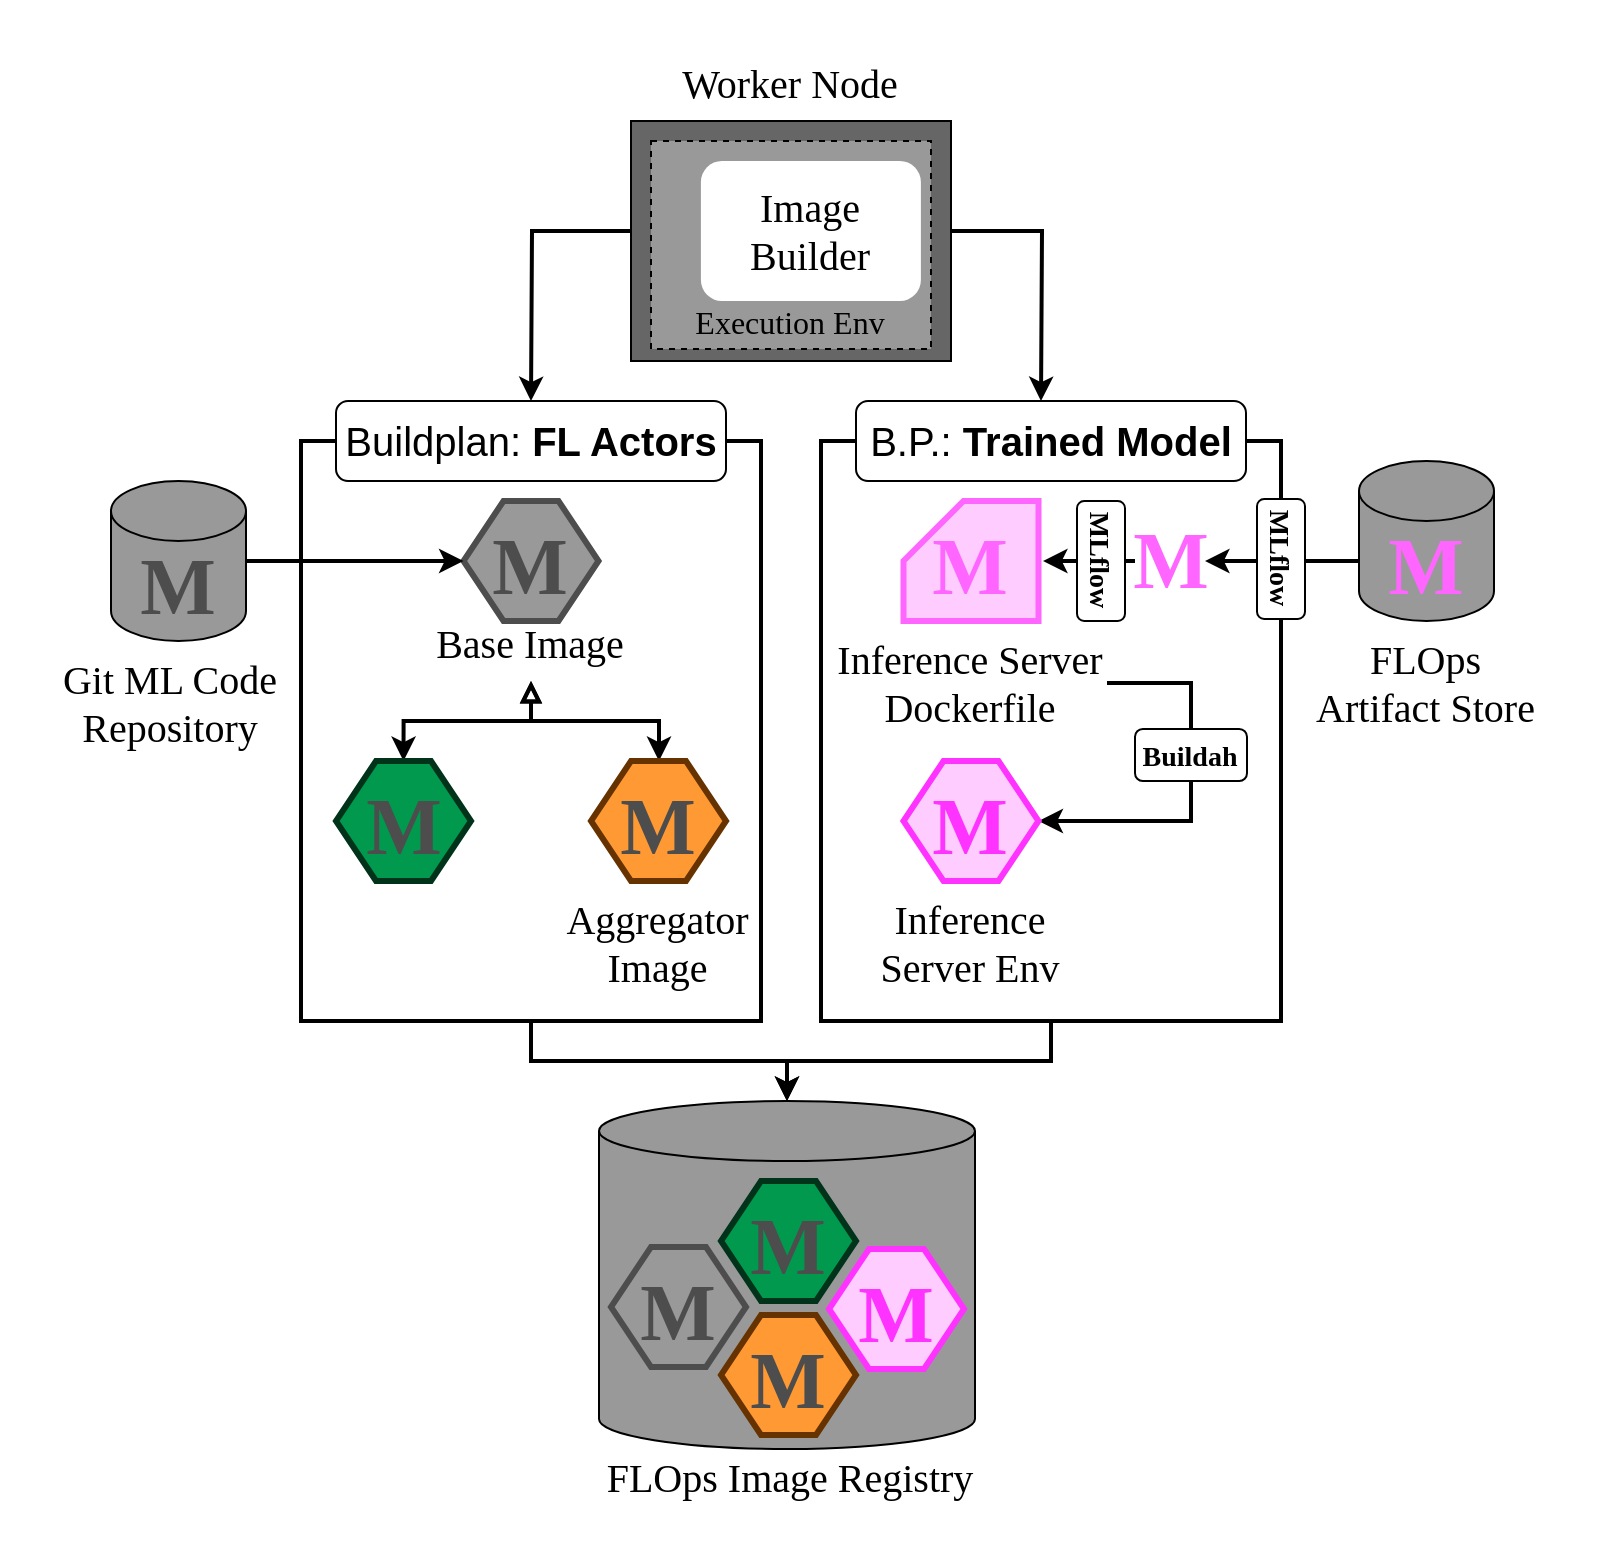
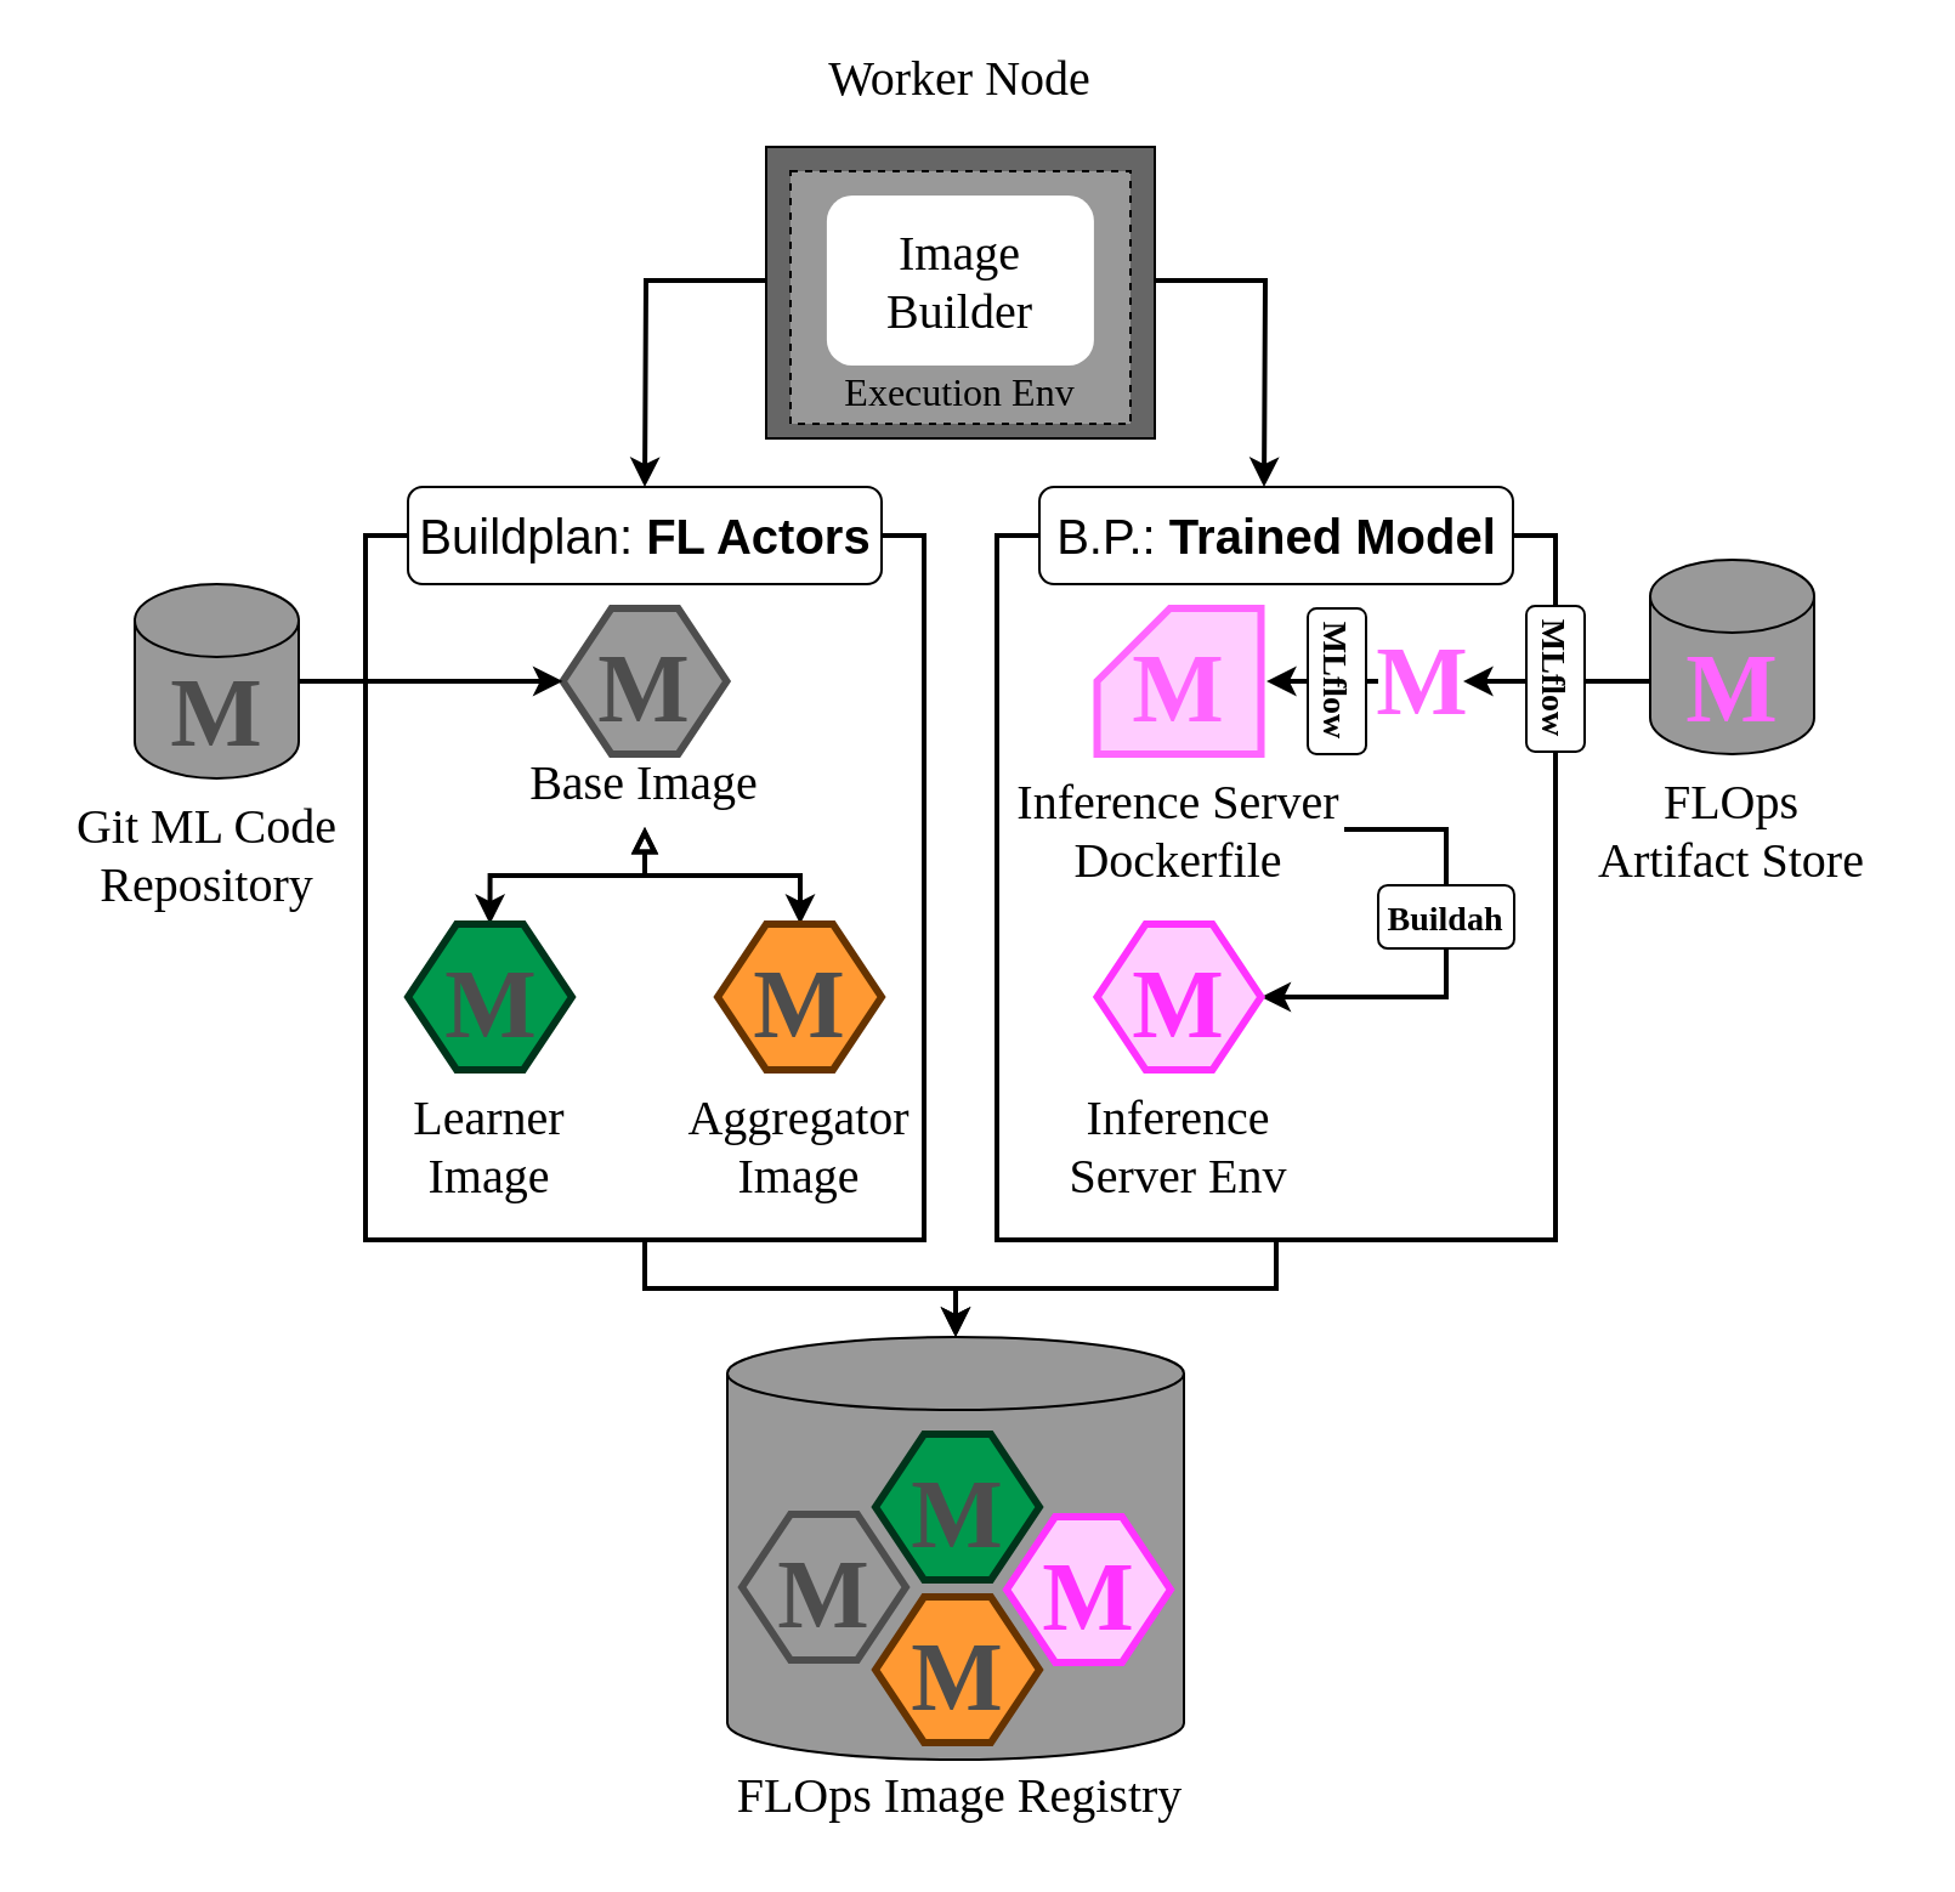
- <mxCell id="4" value="Worker Node" style="text;align=center;verticalAlign=middle;resizable=0;points=[];autosize=1;strokeColor=none;fillColor=none;fontStyle=0;fontSize=20;fontFamily=CMU Sans Serif;" vertex="1" parent="1"><mxGeometry x="330" y="20" width="130" height="40" as="geometry" /></mxCell>
+ <mxCell id="4" value="Worker Node" style="text;align=center;verticalAlign=middle;resizable=0;points=[];autosize=1;strokeColor=none;fillColor=none;fontStyle=0;fontSize=20;fontFamily=CMU Sans Serif;" vertex="1" parent="1"><mxGeometry x="330" y="10" width="130" height="40" as="geometry" /></mxCell>
- <mxCell id="7" value="&lt;font color=&quot;#000000&quot; size=&quot;1&quot;&gt;&lt;span style=&quot;font-size: 20px;&quot;&gt;&lt;span&gt;Image&lt;br&gt;Builder&lt;/span&gt;&lt;/span&gt;&lt;/font&gt;" style="rounded=1;whiteSpace=wrap;html=1;fillColor=#FFFFFF;strokeColor=none;fontStyle=0;fontFamily=CMU Sans Serif;" vertex="1" parent="1"><mxGeometry x="349.95" y="80" width="110" height="70" as="geometry" /></mxCell>
+ <mxCell id="7" value="&lt;font color=&quot;#000000&quot; size=&quot;1&quot;&gt;&lt;span style=&quot;font-size: 20px;&quot;&gt;&lt;span&gt;Image&lt;br&gt;Builder&lt;/span&gt;&lt;/span&gt;&lt;/font&gt;" style="rounded=1;whiteSpace=wrap;html=1;fillColor=#FFFFFF;strokeColor=none;fontStyle=0;fontFamily=CMU Sans Serif;" vertex="1" parent="1"><mxGeometry x="339.95" y="80" width="110" height="70" as="geometry" /></mxCell>
+ <mxCell id="20" value="Learner&#10;Image" style="text;align=center;verticalAlign=middle;resizable=0;points=[];autosize=1;strokeColor=none;fillColor=none;fontStyle=0;fontSize=20;fontFamily=CMU Sans Serif;" vertex="1" parent="1"><mxGeometry x="156.25" y="440" width="90" height="60" as="geometry" /></mxCell>
